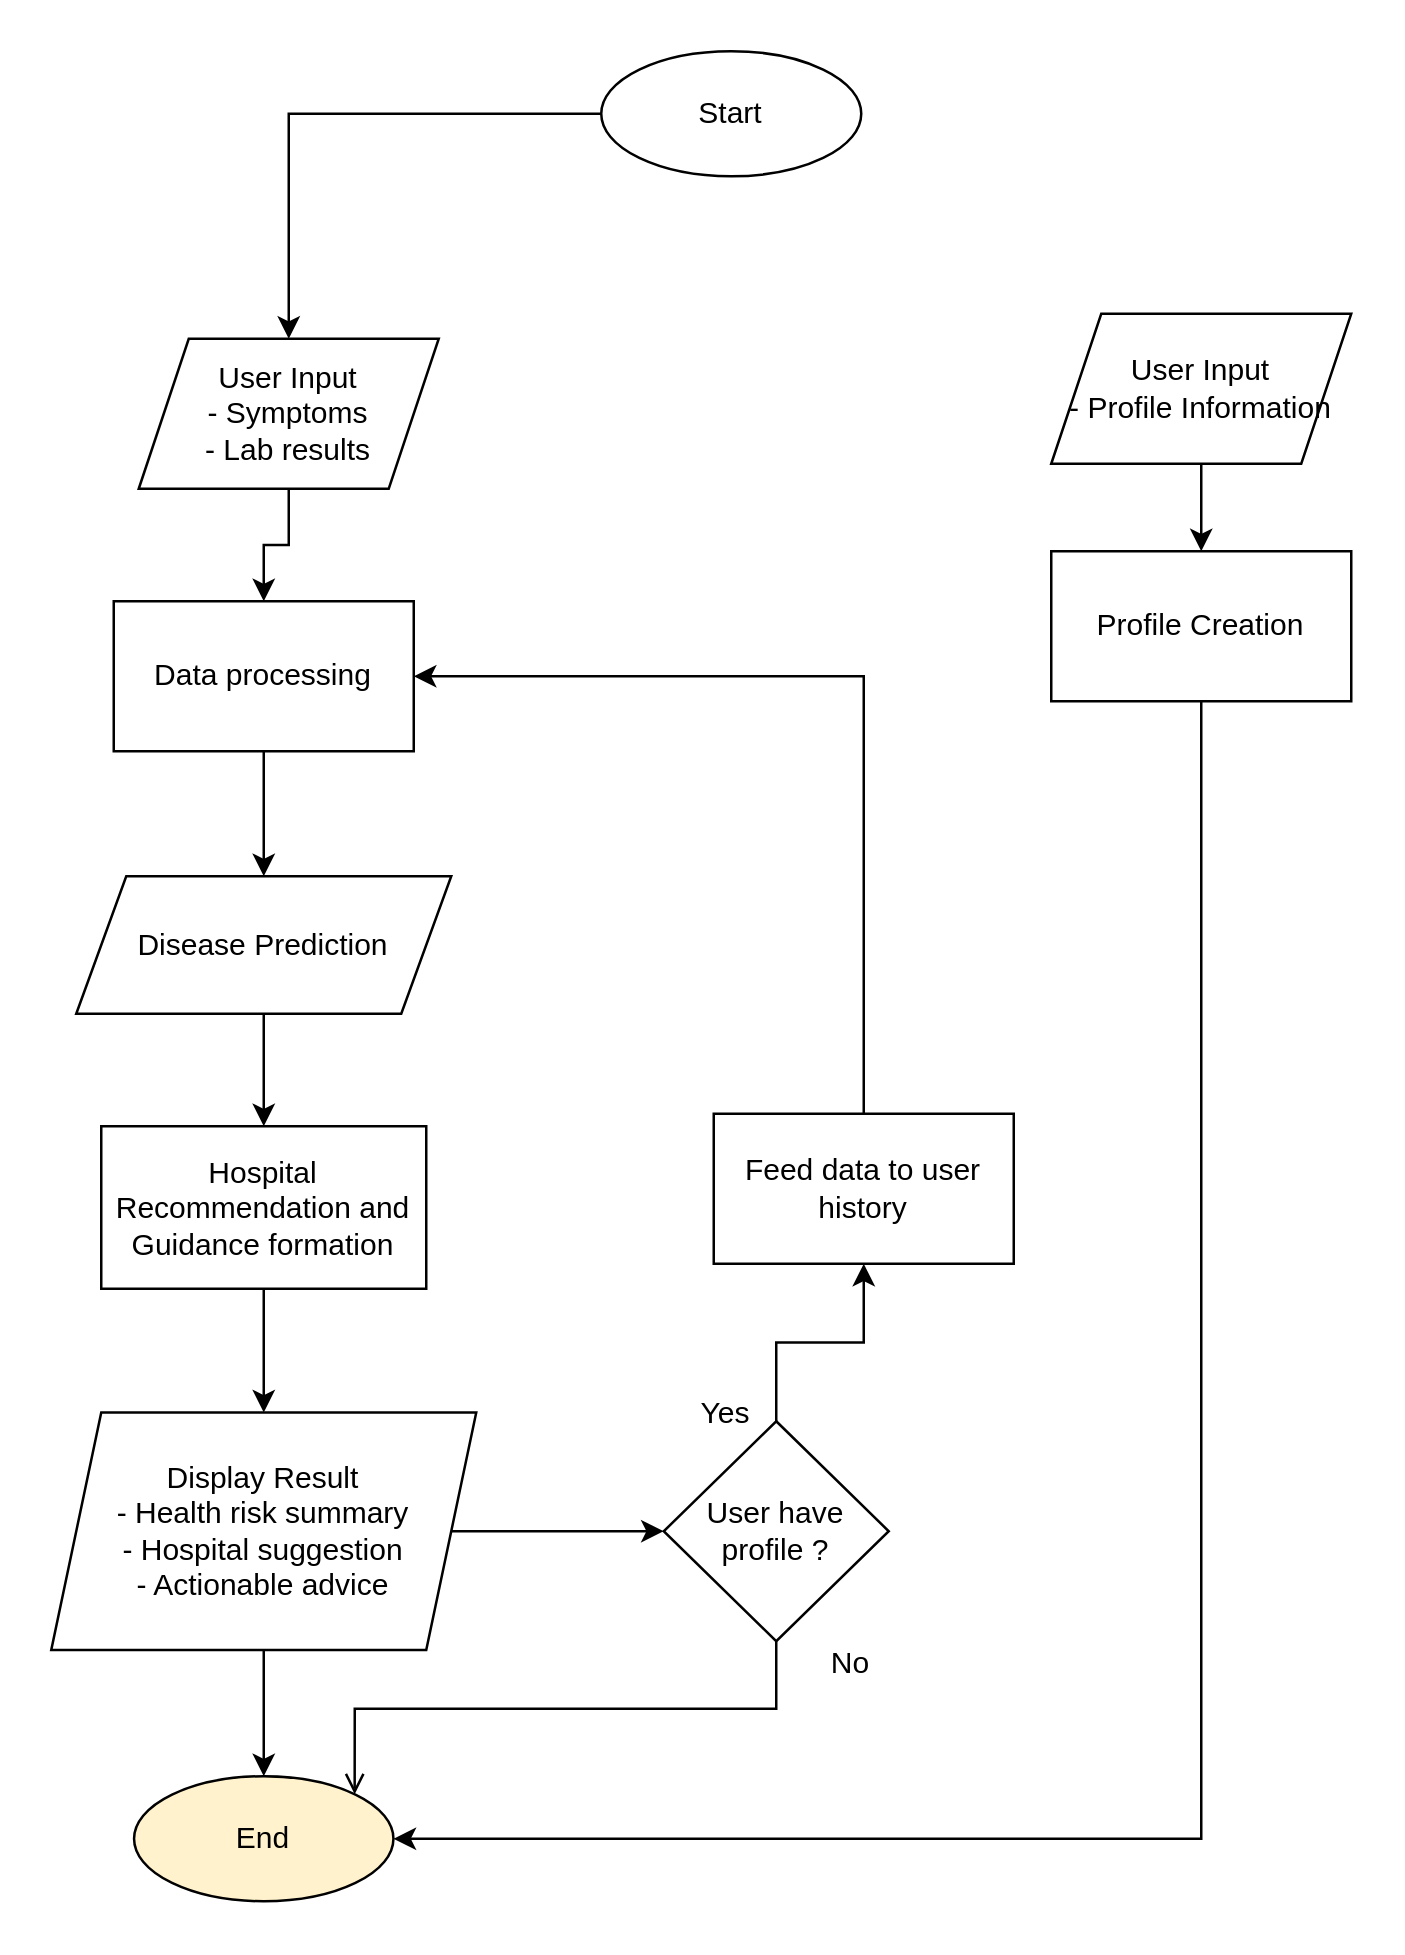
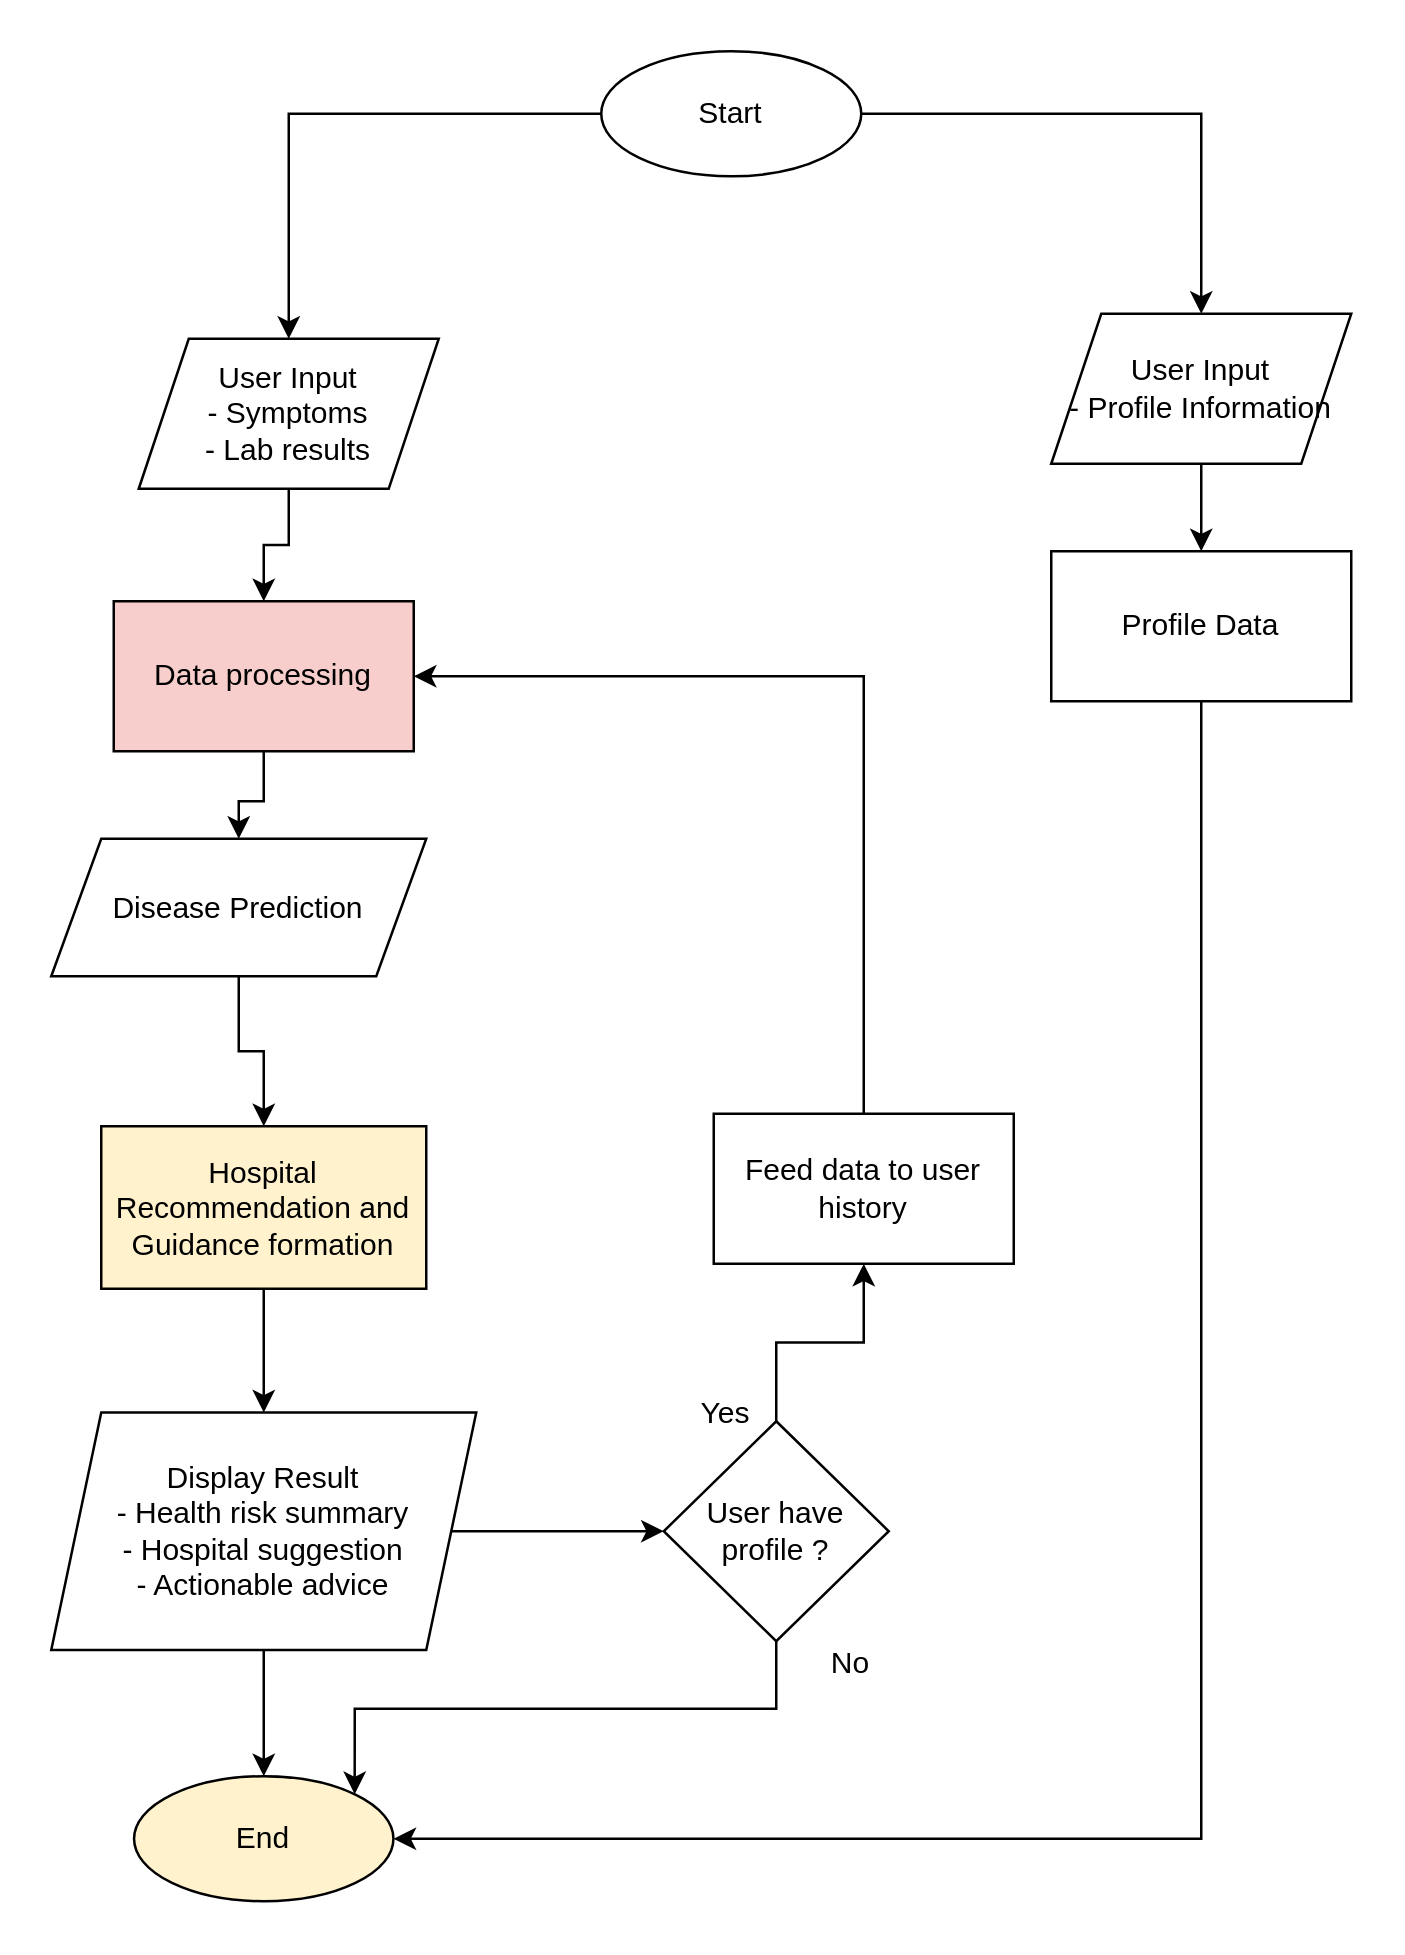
+ <mxCell id="3" value="" style="edgeStyle=orthogonalEdgeStyle;rounded=0;orthogonalLoop=1;jettySize=auto;html=1;" edge="1" parent="1" source="4" target="17"><mxGeometry relative="1" as="geometry" /></mxCell>
- <mxCell id="19" value="Profile Creation" style="whiteSpace=wrap;html=1;" vertex="1" parent="1"><mxGeometry x="420" y="220" width="120" height="60" as="geometry" /></mxCell>
+ <mxCell id="19" value="Profile Data" style="whiteSpace=wrap;html=1;" vertex="1" parent="1"><mxGeometry x="420" y="220" width="120" height="60" as="geometry" /></mxCell>
- <mxCell id="8" value="Data processing" style="whiteSpace=wrap;html=1;" vertex="1" parent="1"><mxGeometry x="45" y="240" width="120" height="60" as="geometry" /></mxCell>
+ <mxCell id="8" value="Data processing" style="whiteSpace=wrap;html=1;fillColor=#f8cecc;" vertex="1" parent="1"><mxGeometry x="45" y="240" width="120" height="60" as="geometry" /></mxCell>
- <mxCell id="10" value="Disease Prediction" style="shape=parallelogram;perimeter=parallelogramPerimeter;whiteSpace=wrap;html=1;fixedSize=1;" vertex="1" parent="1"><mxGeometry x="30" y="350" width="150" height="55" as="geometry" /></mxCell>
+ <mxCell id="10" value="Disease Prediction" style="shape=parallelogram;perimeter=parallelogramPerimeter;whiteSpace=wrap;html=1;fixedSize=1;" vertex="1" parent="1"><mxGeometry x="20" y="335" width="150" height="55" as="geometry" /></mxCell>
- <mxCell id="12" value="Hospital Recommendation and Guidance formation" style="whiteSpace=wrap;html=1;" vertex="1" parent="1"><mxGeometry x="40" y="450" width="130" height="65" as="geometry" /></mxCell>
+ <mxCell id="12" value="Hospital Recommendation and Guidance formation" style="whiteSpace=wrap;html=1;fillColor=#fff2cc;" vertex="1" parent="1"><mxGeometry x="40" y="450" width="130" height="65" as="geometry" /></mxCell>
- <mxCell id="21" style="edgeStyle=orthogonalEdgeStyle;rounded=0;orthogonalLoop=1;jettySize=auto;html=1;exitX=0.5;exitY=1;exitDx=0;exitDy=0;entryX=1;entryY=0;entryDx=0;entryDy=0;endArrow=open;" edge="1" parent="1" source="22" target="25"><mxGeometry relative="1" as="geometry" /></mxCell>
+ <mxCell id="21" style="edgeStyle=orthogonalEdgeStyle;rounded=0;orthogonalLoop=1;jettySize=auto;html=1;exitX=0.5;exitY=1;exitDx=0;exitDy=0;entryX=1;entryY=0;entryDx=0;entryDy=0;" edge="1" parent="1" source="22" target="25"><mxGeometry relative="1" as="geometry" /></mxCell>
